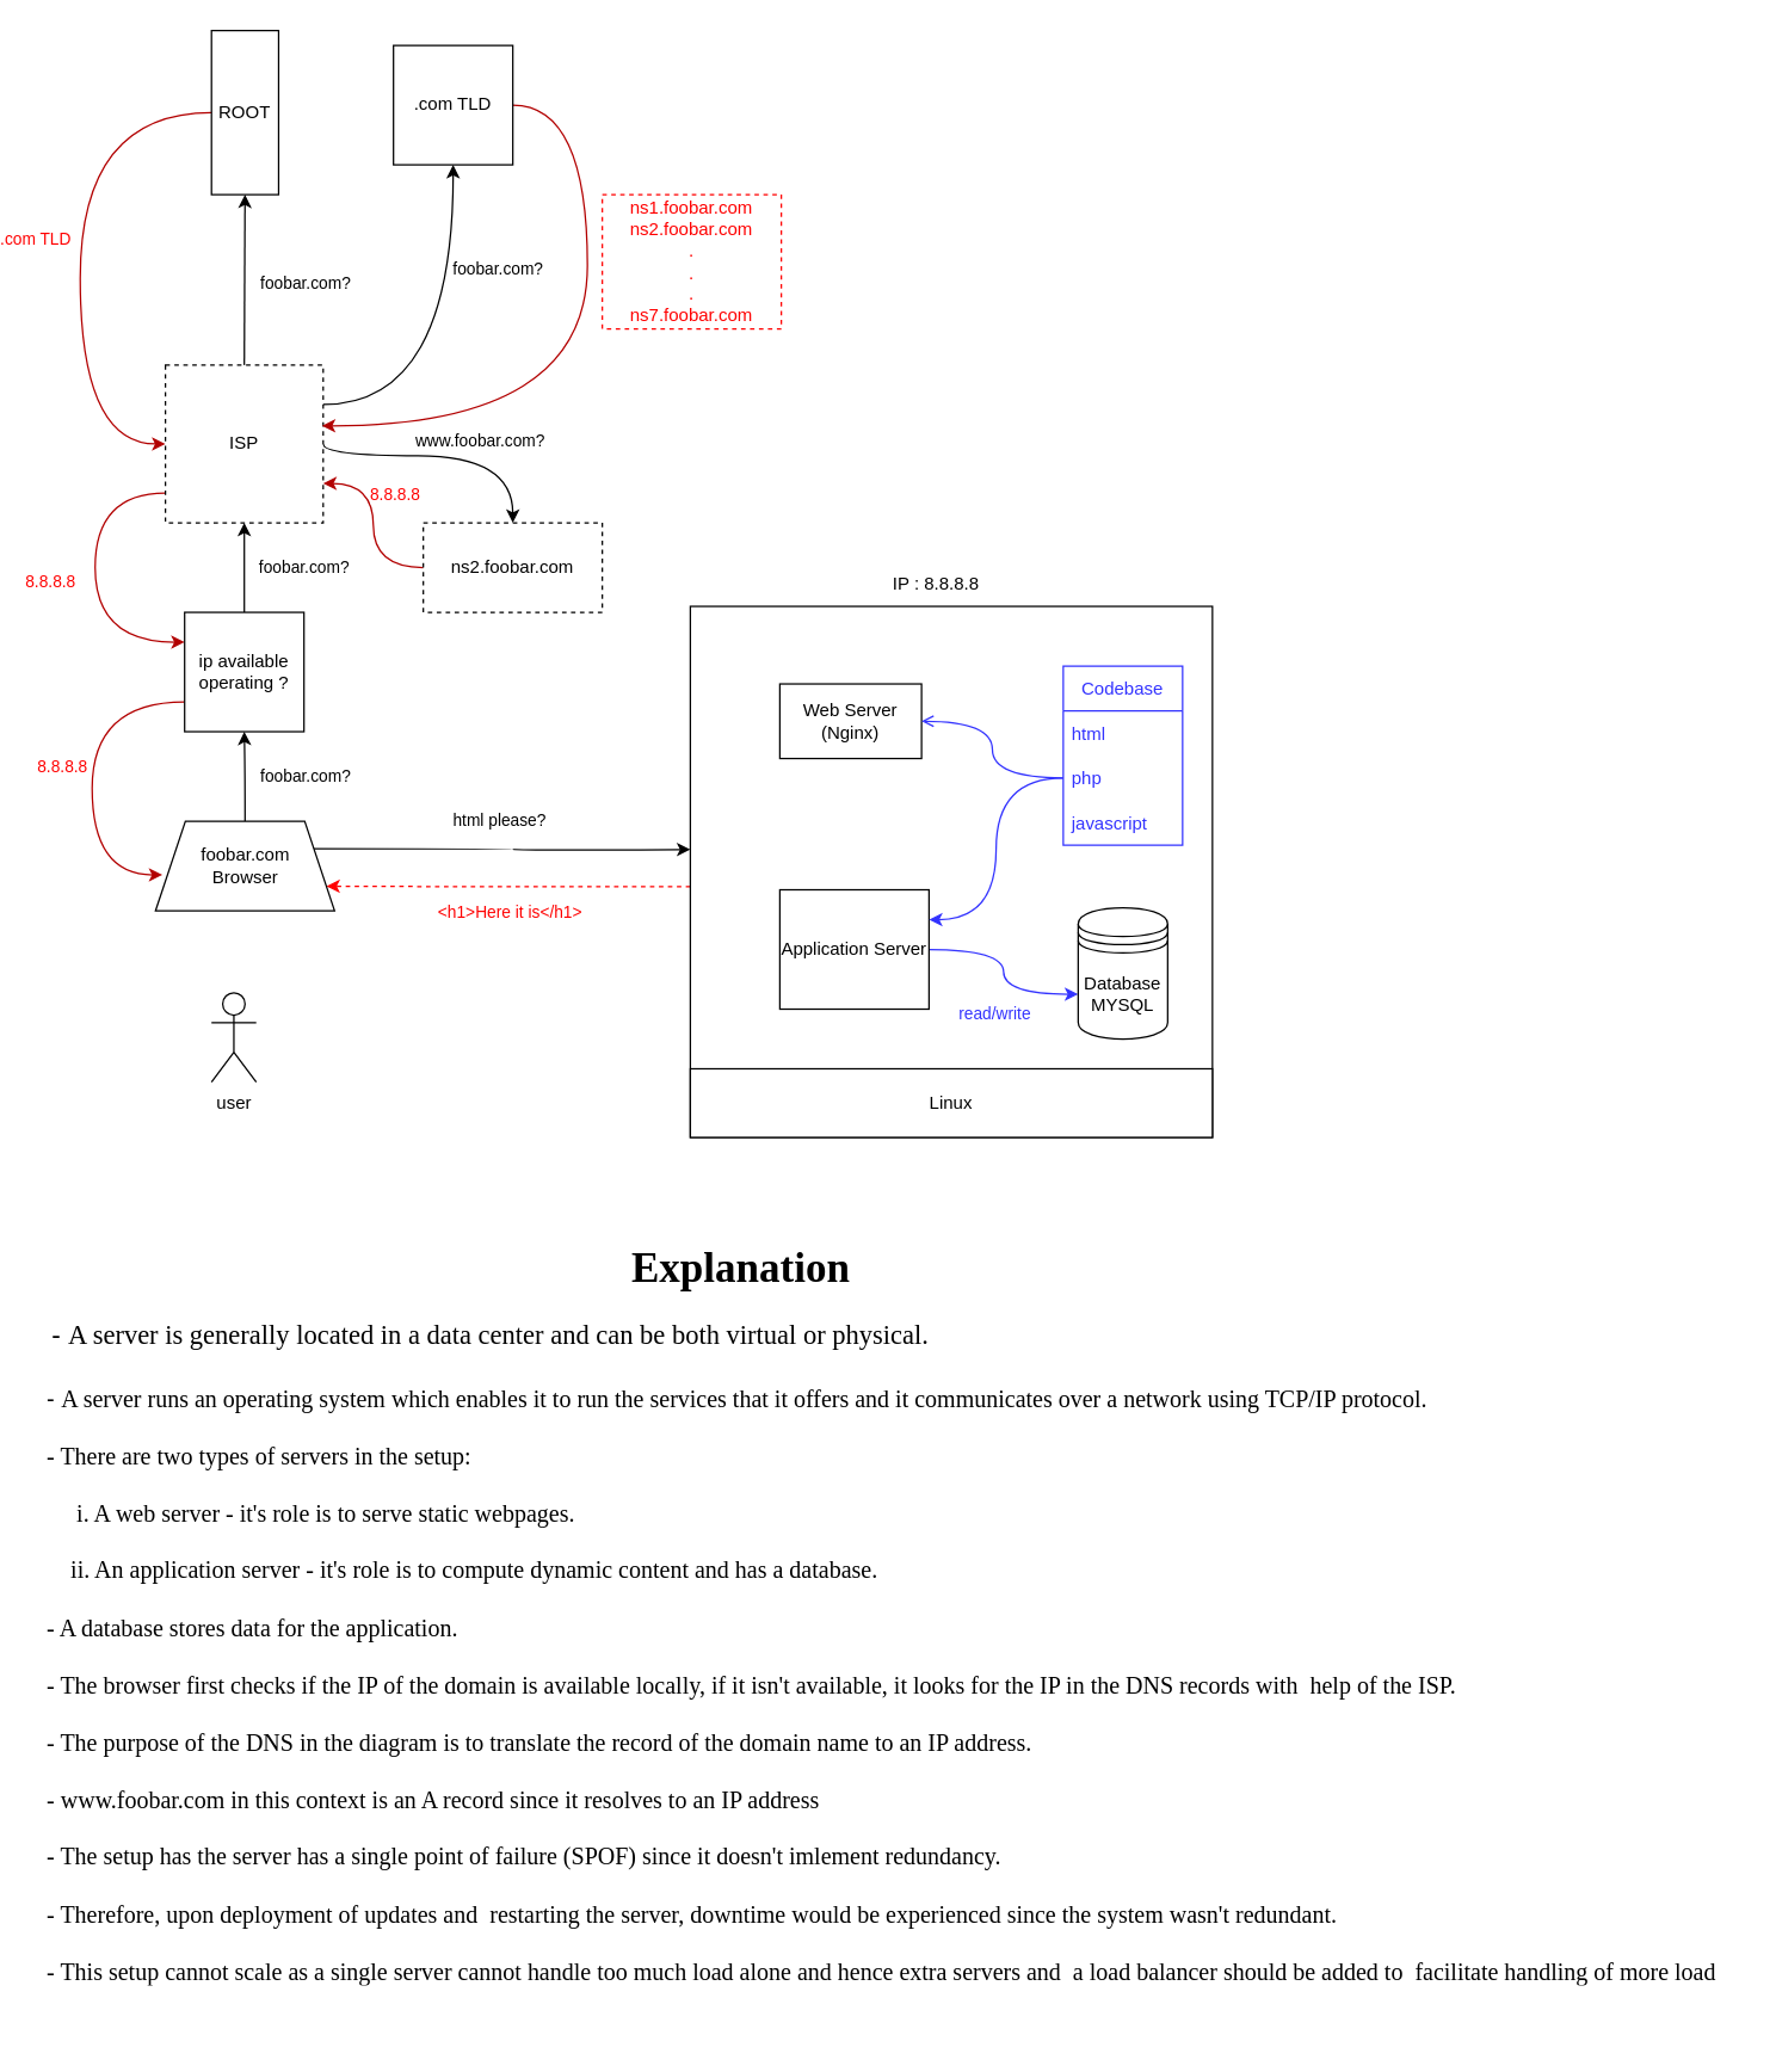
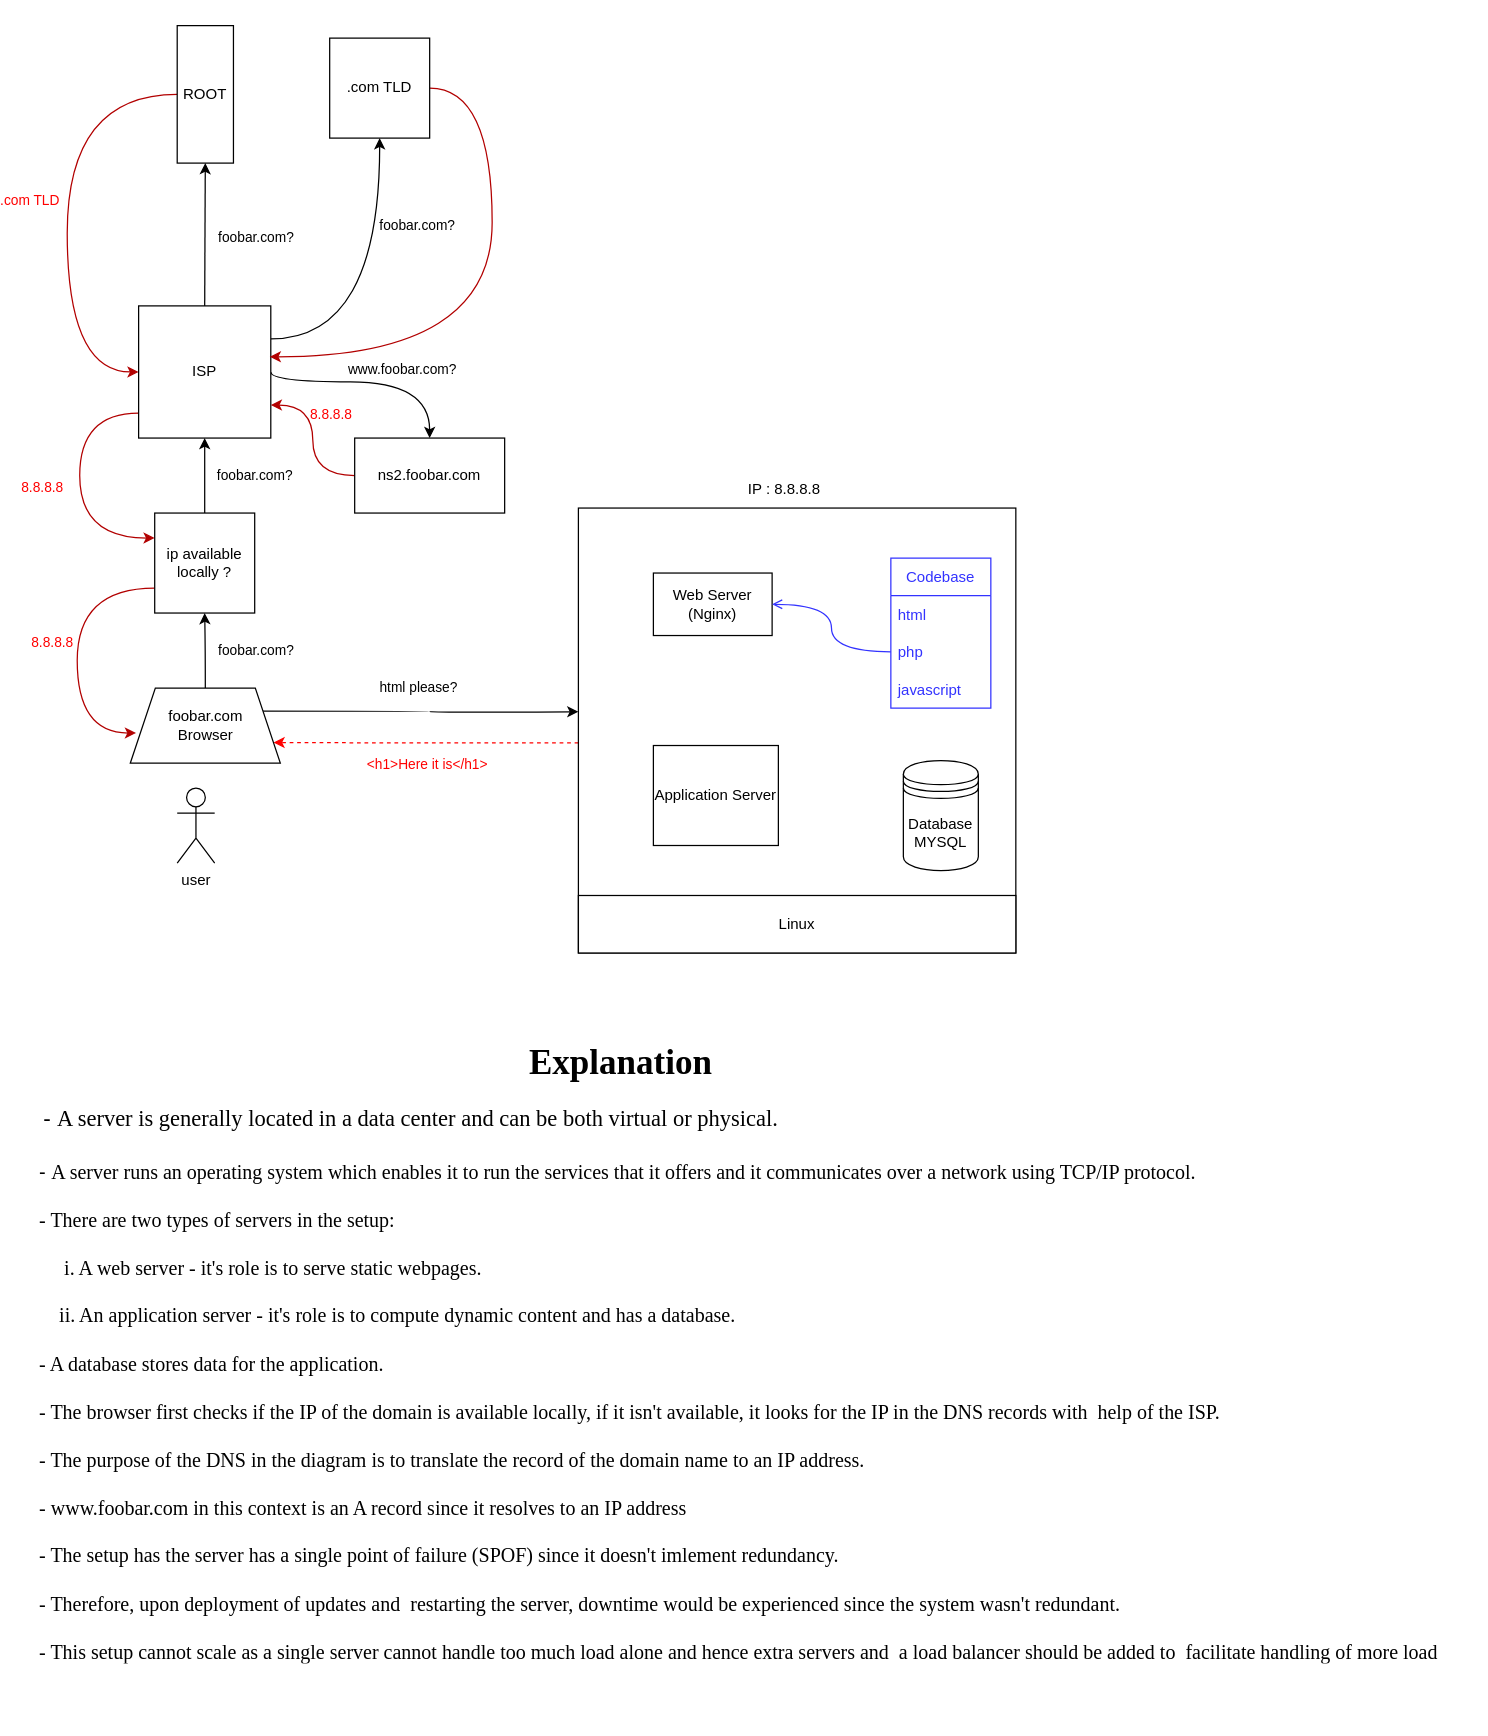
- <mxCell id="16" value="ns1.foobar.com&lt;br&gt;ns2.foobar.com&lt;br&gt;.&lt;br&gt;.&lt;br&gt;.&lt;br&gt;ns7.foobar.com" style="rounded=0;whiteSpace=wrap;html=1;dashed=1;strokeColor=#FF0000;fontColor=#FF0000;" parent="1" vertex="1"><mxGeometry x="398" y="130" width="120" height="90" as="geometry" /></mxCell>
- <mxCell id="13" value="ISP" style="whiteSpace=wrap;html=1;aspect=fixed;dashed=1;" parent="1" vertex="1"><mxGeometry x="105.13" y="244.25" width="105.75" height="105.75" as="geometry" /></mxCell>
+ <mxCell id="13" value="ISP" style="whiteSpace=wrap;html=1;aspect=fixed;" parent="1" vertex="1"><mxGeometry x="105.13" y="244.25" width="105.75" height="105.75" as="geometry" /></mxCell>
- <mxCell id="21" value="ns2.foobar.com" style="rounded=0;whiteSpace=wrap;html=1;dashed=1;" parent="1" vertex="1"><mxGeometry x="278" y="350" width="120" height="60" as="geometry" /></mxCell>
+ <mxCell id="21" value="ns2.foobar.com" style="rounded=0;whiteSpace=wrap;html=1;" parent="1" vertex="1"><mxGeometry x="278" y="350" width="120" height="60" as="geometry" /></mxCell>
- <mxCell id="19" value="ip available operating ?" style="whiteSpace=wrap;html=1;aspect=fixed;" parent="1" vertex="1"><mxGeometry x="118" y="410" width="80" height="80" as="geometry" /></mxCell>
+ <mxCell id="19" value="ip available locally ?" style="whiteSpace=wrap;html=1;aspect=fixed;" parent="1" vertex="1"><mxGeometry x="118" y="410" width="80" height="80" as="geometry" /></mxCell>
- <mxCell id="33" style="edgeStyle=orthogonalEdgeStyle;curved=1;orthogonalLoop=1;jettySize=auto;html=1;exitX=0;exitY=0.5;exitDx=0;exitDy=0;entryX=1;entryY=0.25;entryDx=0;entryDy=0;fontColor=#3333FF;strokeColor=#3333FF;" parent="1" source="30" target="26" edge="1"><mxGeometry relative="1" as="geometry" /></mxCell>
- <mxCell id="24" value="read/write" style="edgeStyle=orthogonalEdgeStyle;curved=1;orthogonalLoop=1;jettySize=auto;html=1;fontColor=#3333FF;strokeColor=#3333FF;" parent="1" source="26" target="25" edge="1"><mxGeometry x="0.231" y="-14" relative="1" as="geometry"><Array as="points"><mxPoint x="667" y="636" /><mxPoint x="667" y="666" /></Array><mxPoint x="-6" y="-1" as="offset" /></mxGeometry></mxCell>
- <mxCell id="4" value="user" style="shape=umlActor;verticalLabelPosition=bottom;verticalAlign=top;html=1;outlineConnect=0;" parent="1" vertex="1"><mxGeometry x="136" y="665" width="30" height="60" as="geometry" /></mxCell>
+ <mxCell id="4" value="user" style="shape=umlActor;verticalLabelPosition=bottom;verticalAlign=top;html=1;outlineConnect=0;" parent="1" vertex="1"><mxGeometry x="136" y="630" width="30" height="60" as="geometry" /></mxCell>
